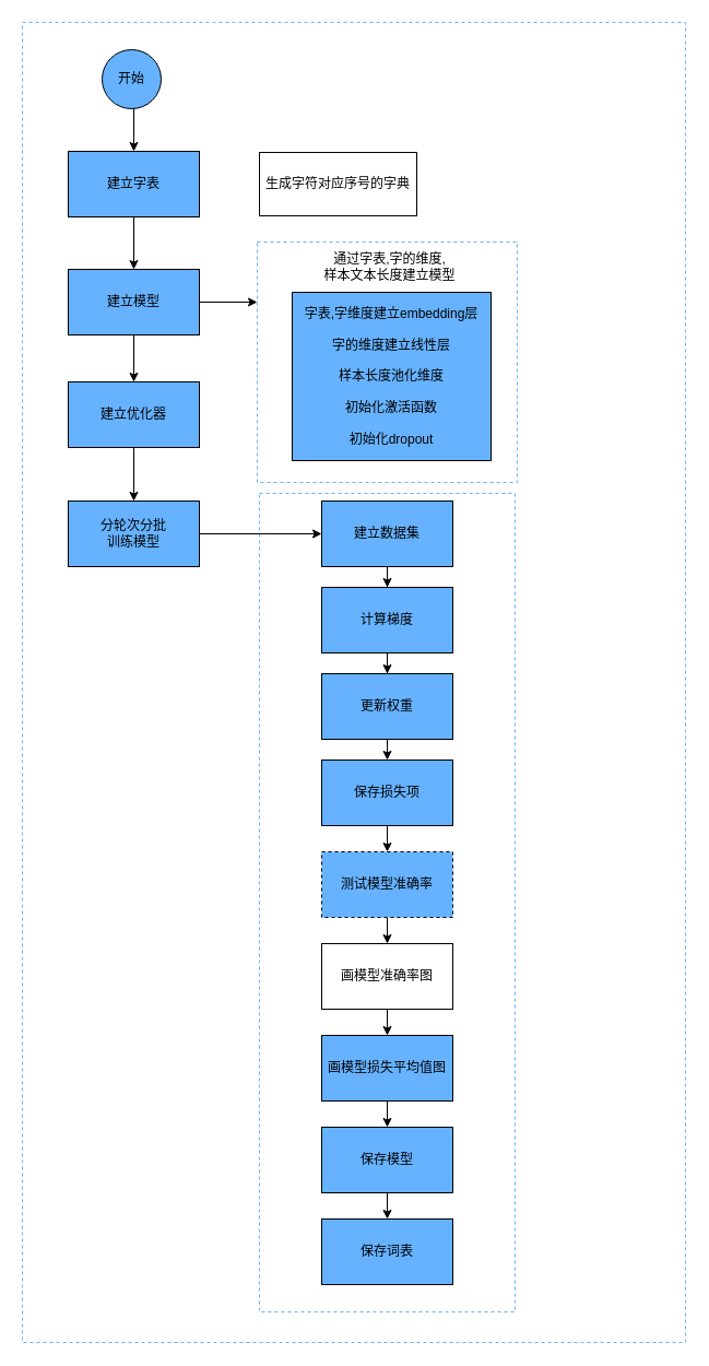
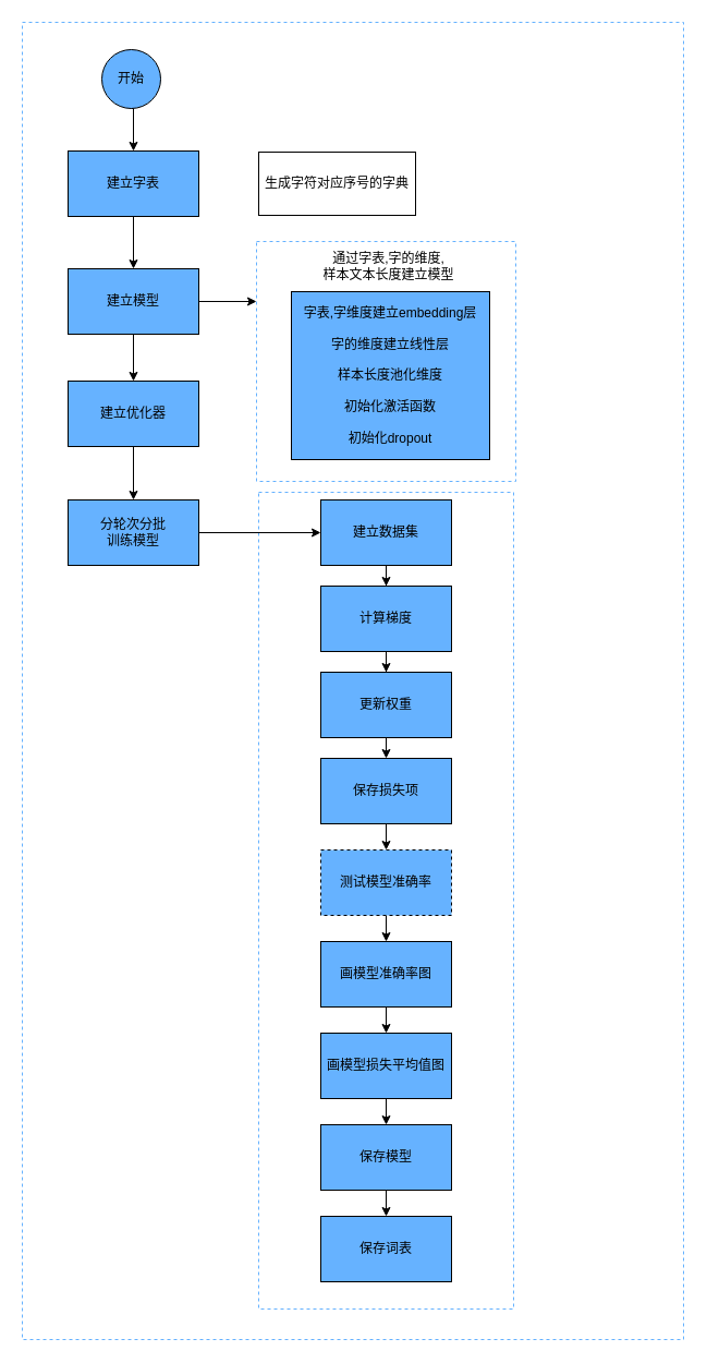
- <mxCell id="26" value="画模型准确率图" style="rounded=0;whiteSpace=wrap;html=1;fillColor=#ffffff;" vertex="1" parent="1"><mxGeometry x="294" y="863" width="120" height="60" as="geometry" /></mxCell>
+ <mxCell id="26" value="画模型准确率图" style="rounded=0;whiteSpace=wrap;html=1;fillColor=#66B2FF;" vertex="1" parent="1"><mxGeometry x="294" y="863" width="120" height="60" as="geometry" /></mxCell>
